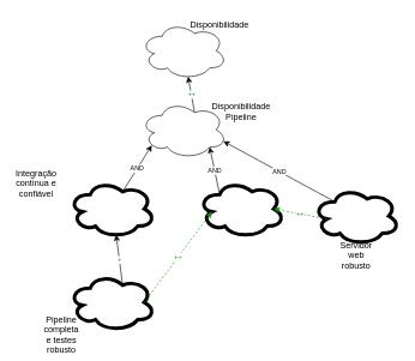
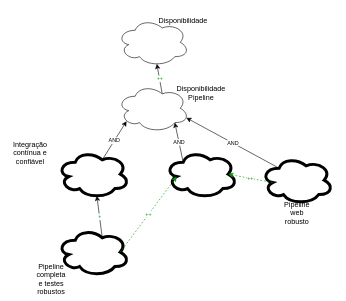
- <mxCell id="19" value="Servidor web robusto" style="text;html=1;strokeColor=none;fillColor=none;align=center;verticalAlign=middle;whiteSpace=wrap;rounded=0;" vertex="1" parent="1"><mxGeometry x="465" y="340" width="60" height="30" as="geometry" /></mxCell>
+ <mxCell id="19" value="Pipeline web robusto" style="text;html=1;strokeColor=none;fillColor=none;align=center;verticalAlign=middle;whiteSpace=wrap;rounded=0;" vertex="1" parent="1"><mxGeometry x="465" y="340" width="60" height="30" as="geometry" /></mxCell>
- <mxCell id="15" value="Pipeline completa e testes robusto" style="text;html=1;strokeColor=none;fillColor=none;align=center;verticalAlign=middle;whiteSpace=wrap;rounded=0;" vertex="1" parent="1"><mxGeometry x="55" y="450" width="60" height="30" as="geometry" /></mxCell>
+ <mxCell id="15" value="Pipeline completa e testes robustos" style="text;html=1;strokeColor=none;fillColor=none;align=center;verticalAlign=middle;whiteSpace=wrap;rounded=0;" vertex="1" parent="1"><mxGeometry x="55" y="450" width="60" height="30" as="geometry" /></mxCell>
